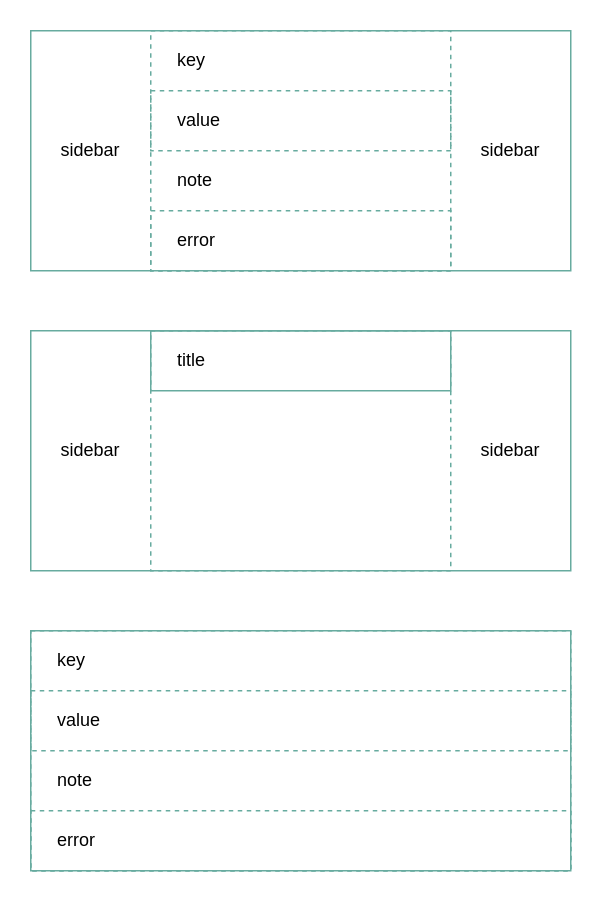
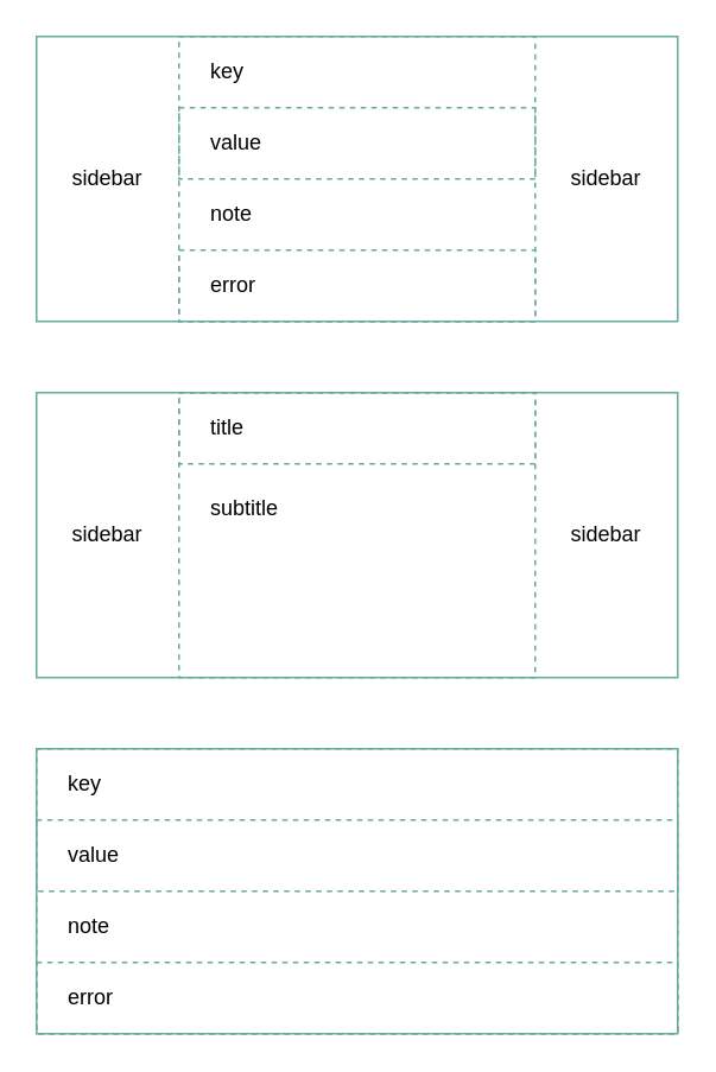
- <mxCell id="14" value="&lt;font style=&quot;font-size: 12px;&quot;&gt;title&lt;/font&gt;" style="rounded=0;whiteSpace=wrap;html=1;fontSize=24;align=left;fillColor=none;strokeColor=#67AB9F;verticalAlign=middle;spacingBottom=8;spacingLeft=16;dashed=0;" vertex="1" parent="1"><mxGeometry x="100" y="220" width="200" height="40" as="geometry" /></mxCell>
+ <mxCell id="14" value="&lt;font style=&quot;font-size: 12px;&quot;&gt;title&lt;/font&gt;" style="rounded=0;whiteSpace=wrap;html=1;fontSize=24;align=left;fillColor=none;strokeColor=#67AB9F;verticalAlign=middle;spacingBottom=8;spacingLeft=16;dashed=1;" vertex="1" parent="1"><mxGeometry x="100" y="220" width="200" height="40" as="geometry" /></mxCell>
+ <mxCell id="15" value="&lt;font style=&quot;font-size: 12px;&quot;&gt;subtitle&lt;/font&gt;" style="rounded=0;whiteSpace=wrap;html=1;fontSize=24;align=left;fillColor=none;strokeColor=none;verticalAlign=top;spacingBottom=8;dashed=1;spacingLeft=16;" vertex="1" parent="1"><mxGeometry x="100" y="260" width="200" height="120" as="geometry" /></mxCell>
